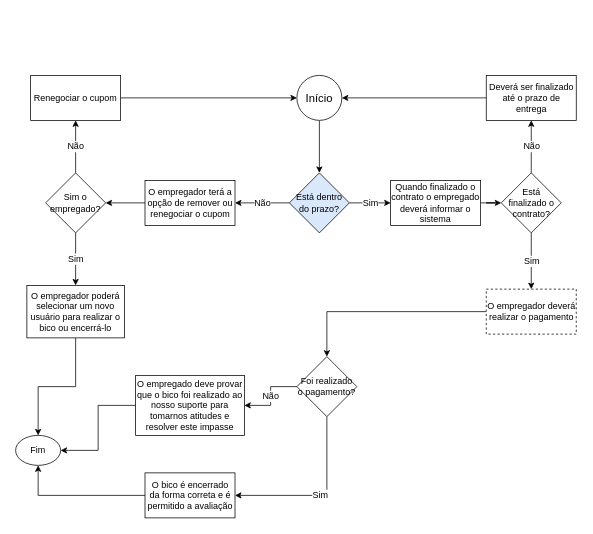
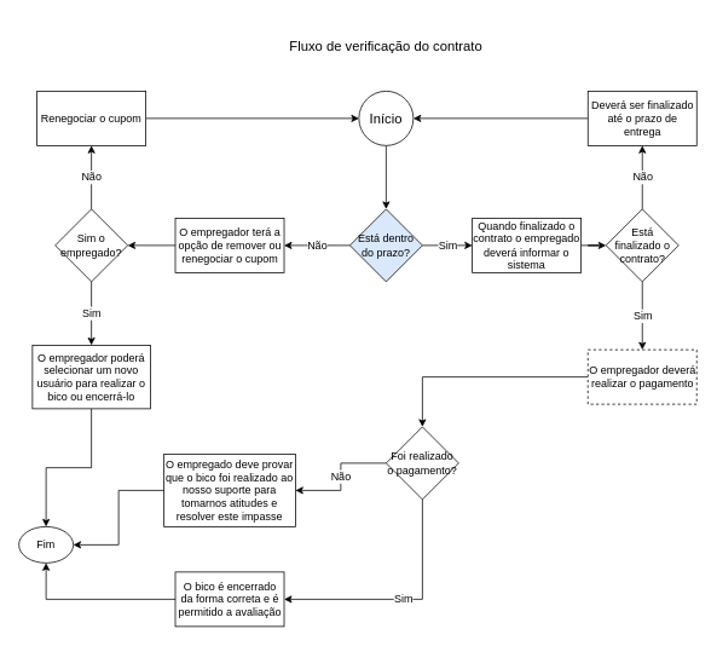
+ <mxCell id="2" value="&lt;font style=&quot;font-size: 15px&quot;&gt;Fluxo de verificação do contrato&lt;/font&gt;" style="text;html=1;strokeColor=none;fillColor=none;align=center;verticalAlign=middle;whiteSpace=wrap;rounded=0;" parent="1" vertex="1"><mxGeometry x="317" y="20" width="216" height="60" as="geometry" /></mxCell>
- <mxCell id="24" value="Foi realizado o pagamento?" style="rhombus;whiteSpace=wrap;html=1;fontSize=12;" parent="1" vertex="1"><mxGeometry x="395" y="475" width="80" height="80" as="geometry" /></mxCell>
+ <mxCell id="24" value="Foi realizado o pagamento?" style="rhombus;whiteSpace=wrap;html=1;fontSize=12;" parent="1" vertex="1"><mxGeometry x="425" y="470" width="80" height="80" as="geometry" /></mxCell>
